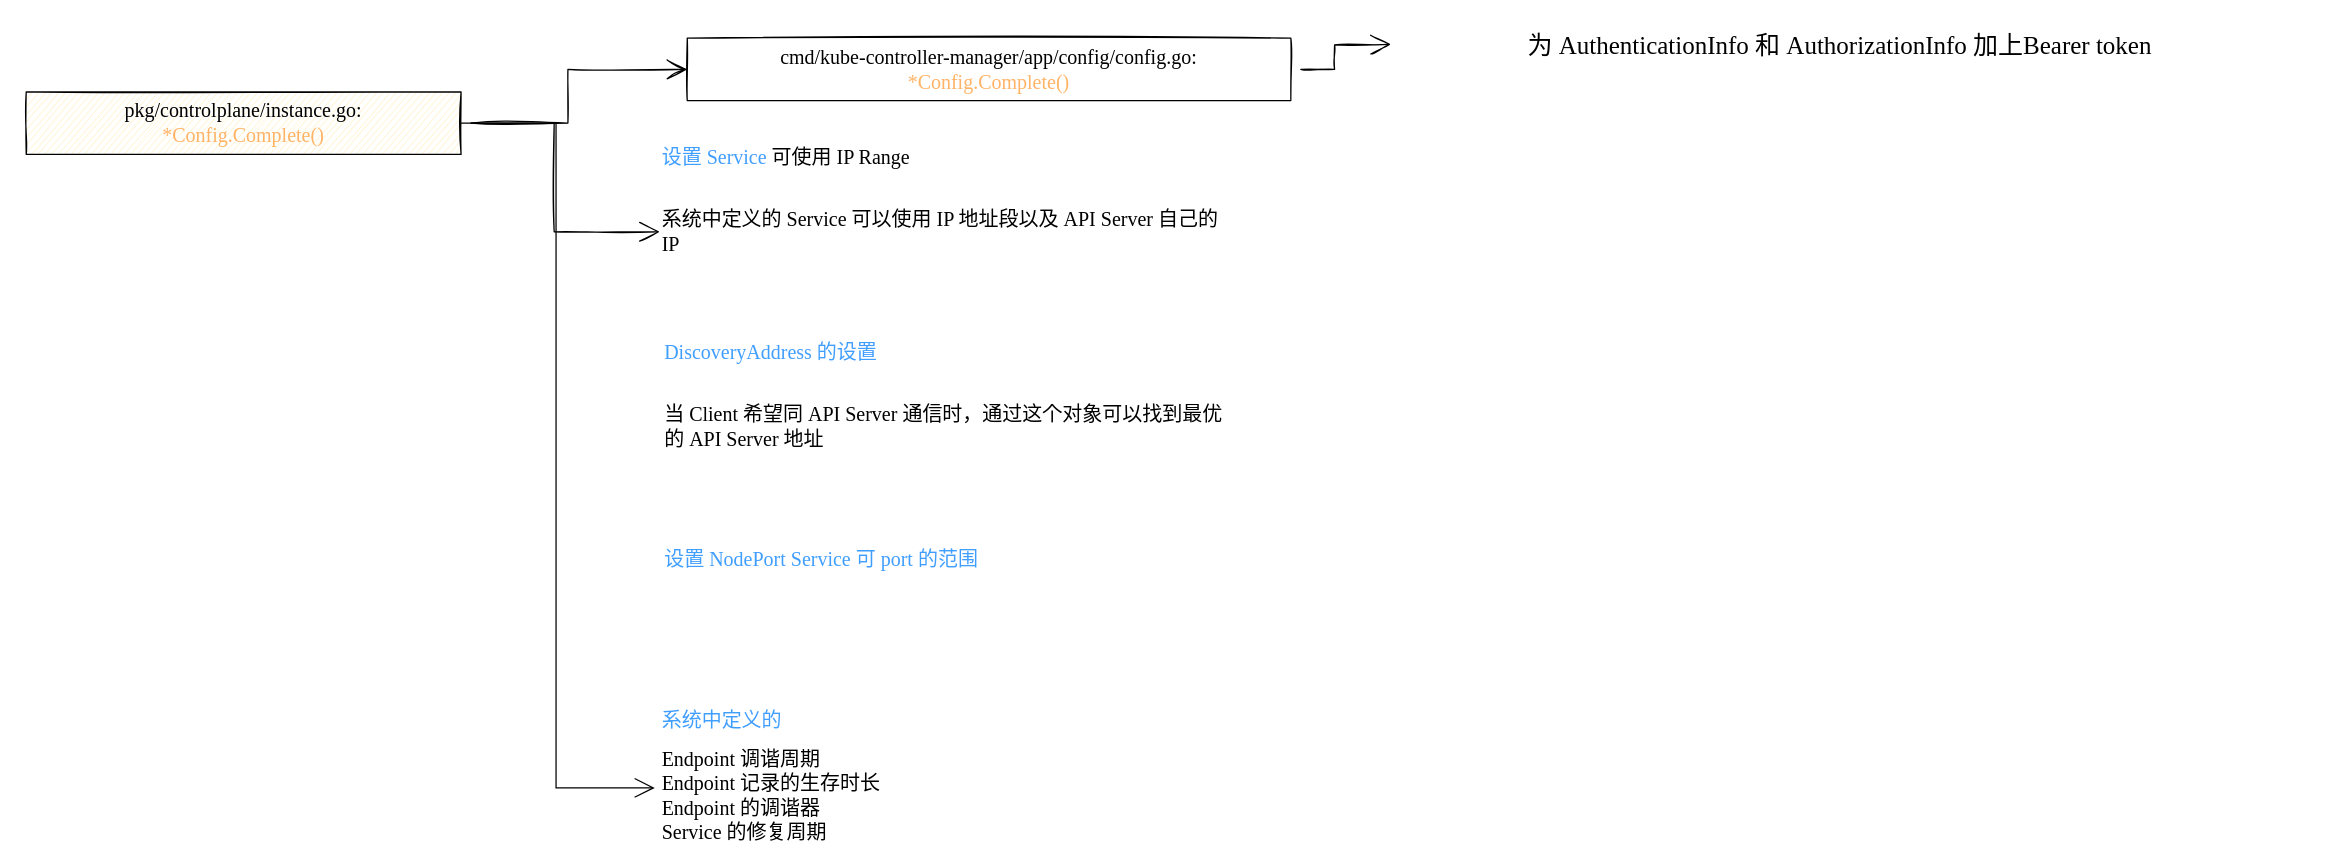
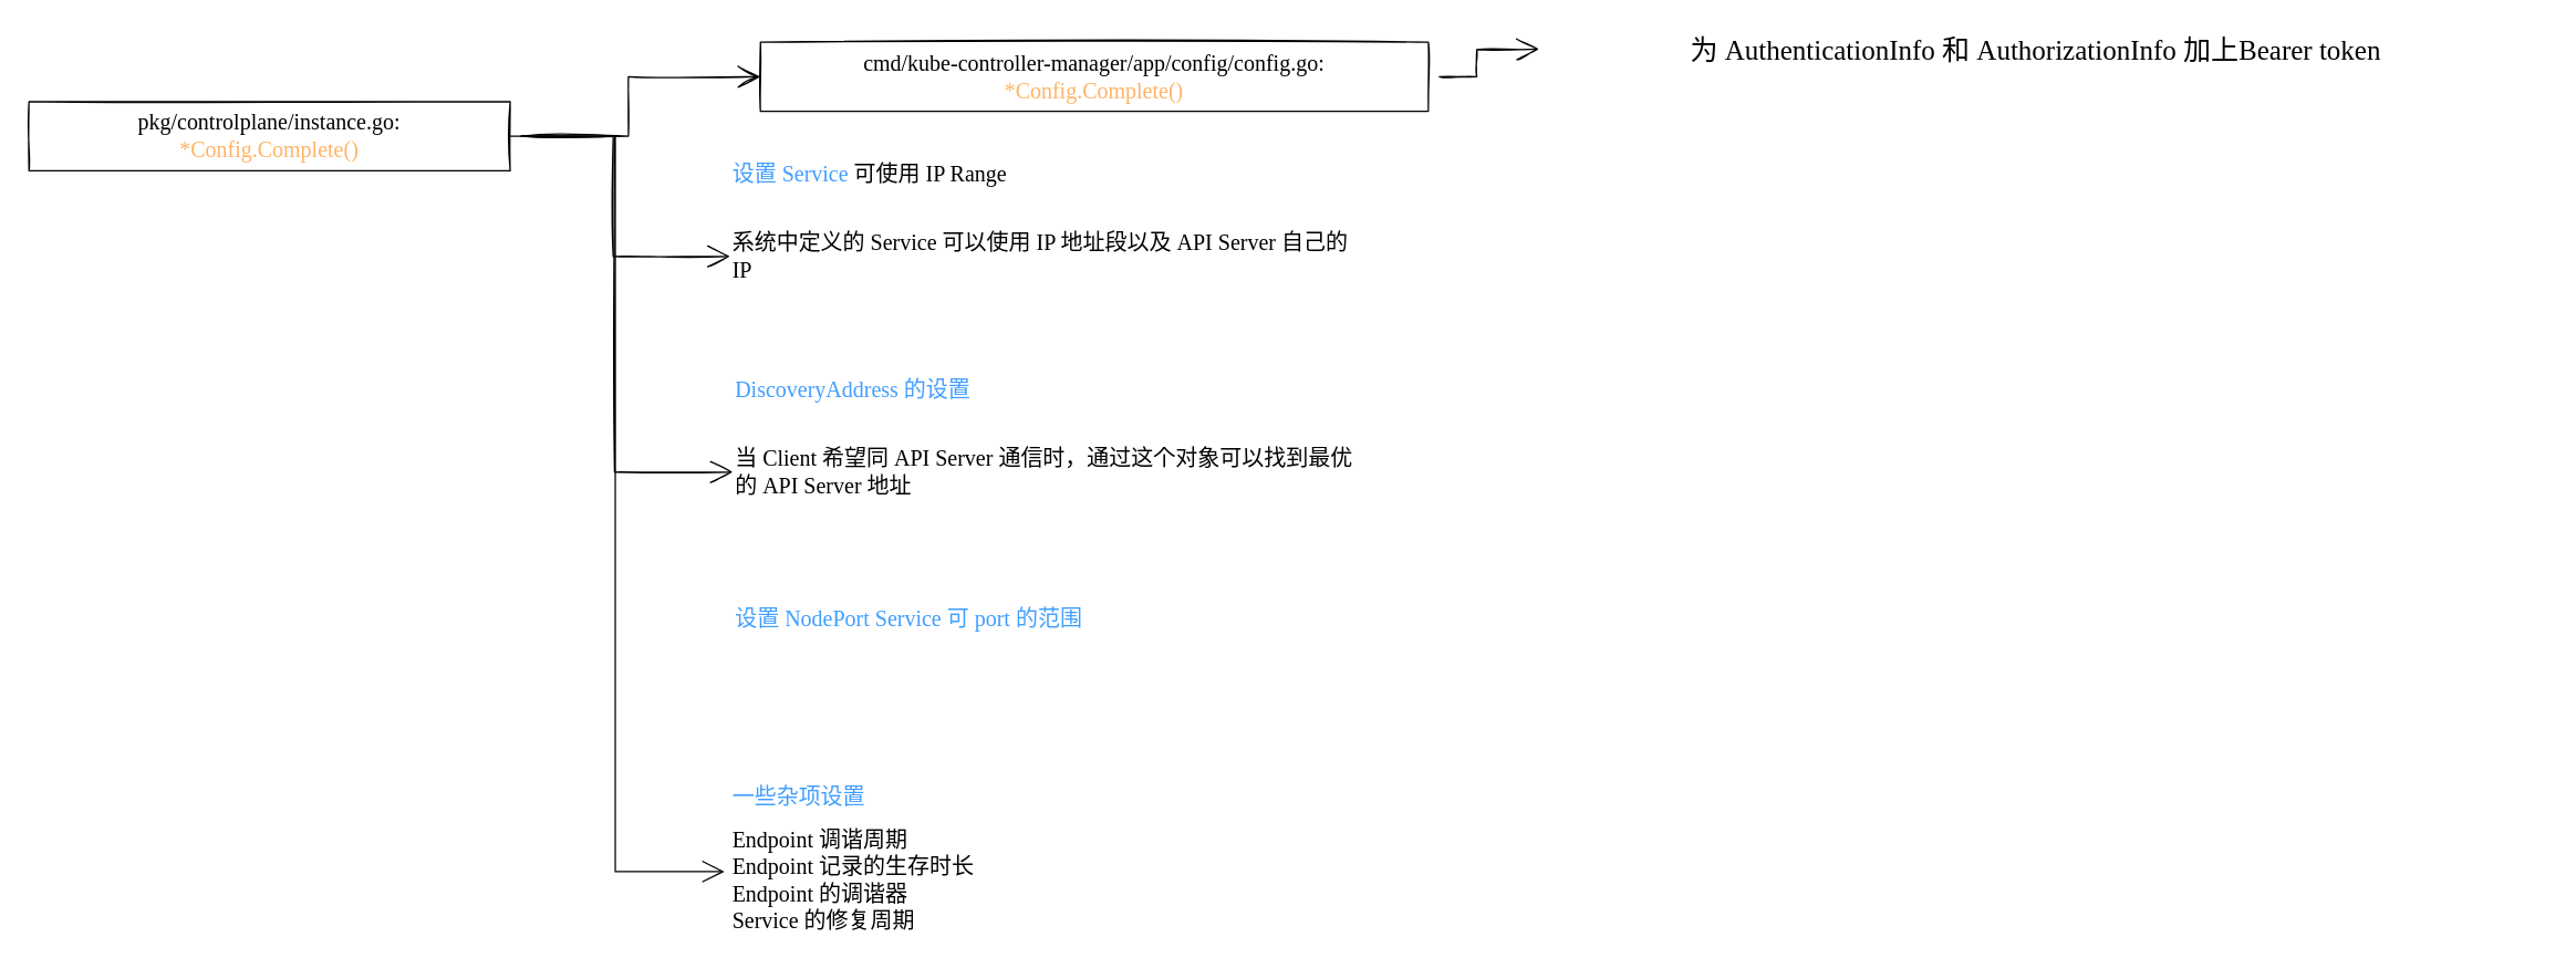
- <mxCell id="5" value="pkg/controlplane/instance.go:&lt;br style=&quot;font-size: 16px&quot;&gt;&lt;font color=&quot;#ffb366&quot;&gt;*Config.Complete()&lt;/font&gt;" style="rounded=0;whiteSpace=wrap;html=1;sketch=1;hachureGap=4;fontFamily=Lucida Console;fontSize=16;fillColor=#fff2cc;" parent="1" vertex="1"><mxGeometry x="20" y="73" width="348" height="50" as="geometry" /></mxCell>
+ <mxCell id="5" value="pkg/controlplane/instance.go:&lt;br style=&quot;font-size: 16px&quot;&gt;&lt;font color=&quot;#ffb366&quot;&gt;*Config.Complete()&lt;/font&gt;" style="rounded=0;whiteSpace=wrap;html=1;sketch=1;hachureGap=4;fontFamily=Lucida Console;fontSize=16;" parent="1" vertex="1"><mxGeometry x="20" y="73" width="348" height="50" as="geometry" /></mxCell>
+ <mxCell id="4" style="edgeStyle=orthogonalEdgeStyle;rounded=0;sketch=1;hachureGap=4;orthogonalLoop=1;jettySize=auto;html=1;entryX=0;entryY=0.5;entryDx=0;entryDy=0;fontFamily=Lucida Console;fontSize=16;fontColor=#000000;endArrow=open;startSize=14;endSize=14;sourcePerimeterSpacing=8;targetPerimeterSpacing=8;" parent="1" source="5" target="13" edge="1"><mxGeometry relative="1" as="geometry" /></mxCell>
- <mxCell id="17" value="系统中定义的" style="text;strokeColor=none;fillColor=none;html=1;align=left;verticalAlign=middle;whiteSpace=wrap;rounded=0;sketch=1;hachureGap=4;fontFamily=Lucida Console;fontSize=16;fontColor=#409EFF;" vertex="1" parent="16"><mxGeometry width="356" height="24" as="geometry" /></mxCell>
+ <mxCell id="17" value="一些杂项设置" style="text;strokeColor=none;fillColor=none;html=1;align=left;verticalAlign=middle;whiteSpace=wrap;rounded=0;sketch=1;hachureGap=4;fontFamily=Lucida Console;fontSize=16;fontColor=#409EFF;" vertex="1" parent="16"><mxGeometry width="356" height="24" as="geometry" /></mxCell>
